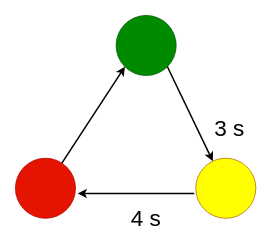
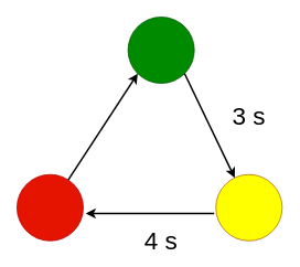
- <mxCell id="6" value="3 s" style="text;html=1;strokeColor=none;fillColor=none;align=center;verticalAlign=middle;whiteSpace=wrap;rounded=0;fontSize=30;" vertex="1" parent="1"><mxGeometry x="280" y="160" width="50" height="20" as="geometry" /></mxCell>
+ <mxCell id="6" value="3 s" style="text;html=1;strokeColor=none;fillColor=none;align=center;verticalAlign=middle;whiteSpace=wrap;rounded=0;fontSize=30;" vertex="1" parent="1"><mxGeometry x="275" y="130" width="50" height="20" as="geometry" /></mxCell>
